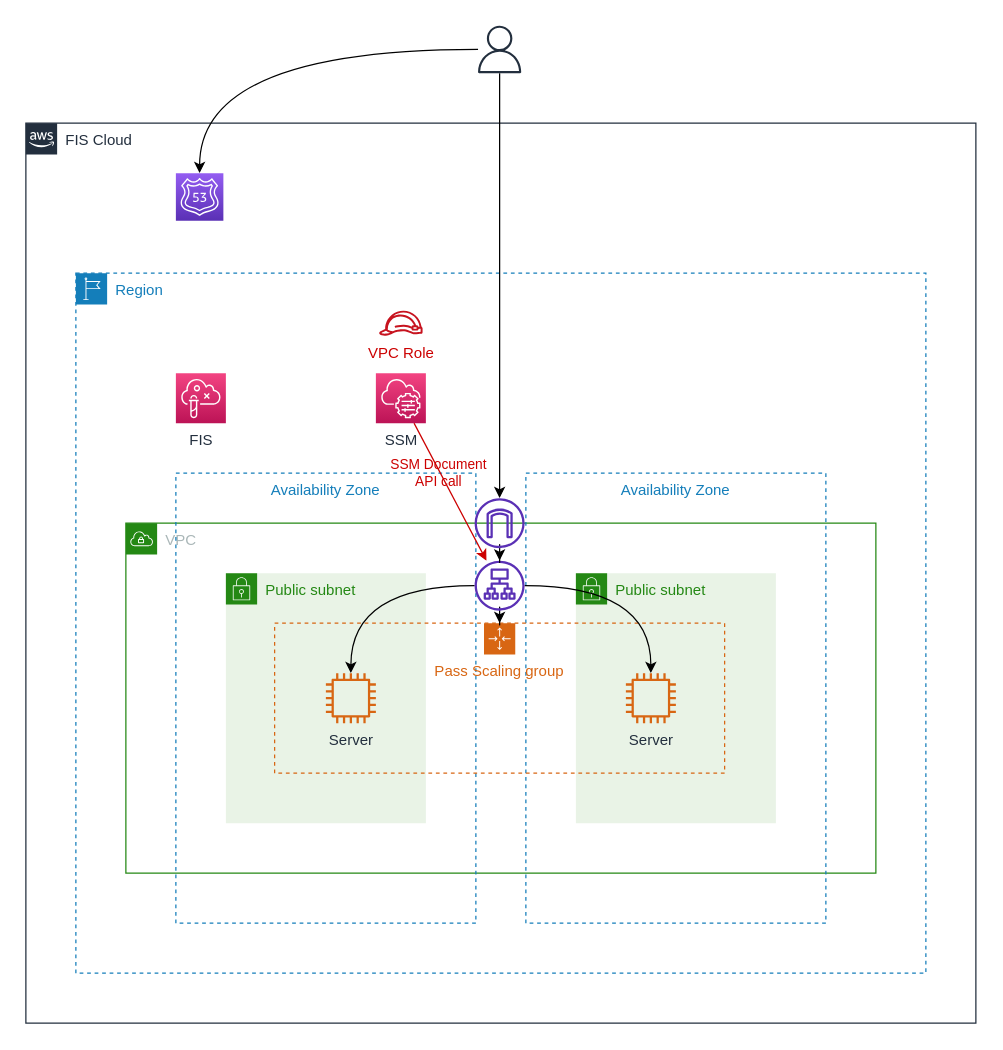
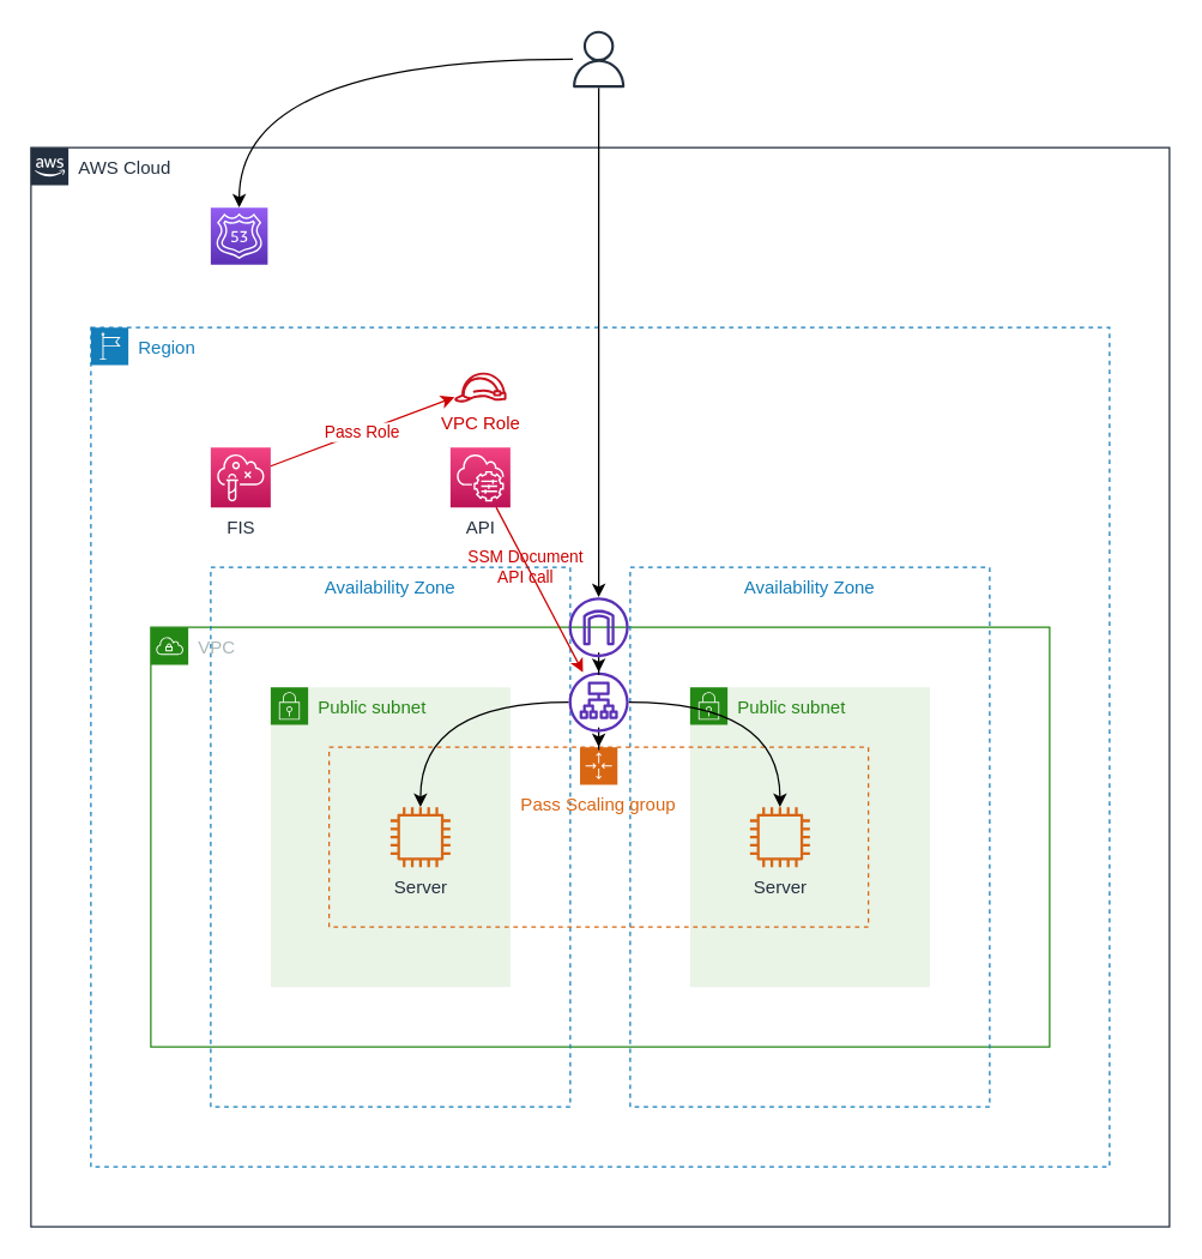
- <mxCell id="2" value="FIS Cloud" style="points=[[0,0],[0.25,0],[0.5,0],[0.75,0],[1,0],[1,0.25],[1,0.5],[1,0.75],[1,1],[0.75,1],[0.5,1],[0.25,1],[0,1],[0,0.75],[0,0.5],[0,0.25]];outlineConnect=0;gradientColor=none;html=1;whiteSpace=wrap;fontSize=12;fontStyle=0;shape=mxgraph.aws4.group;grIcon=mxgraph.aws4.group_aws_cloud_alt;strokeColor=#232F3E;fillColor=none;verticalAlign=top;align=left;spacingLeft=30;fontColor=#232F3E;dashed=0;" parent="1" vertex="1"><mxGeometry x="20" y="98" width="760" height="720" as="geometry" /></mxCell>
+ <mxCell id="2" value="AWS Cloud" style="points=[[0,0],[0.25,0],[0.5,0],[0.75,0],[1,0],[1,0.25],[1,0.5],[1,0.75],[1,1],[0.75,1],[0.5,1],[0.25,1],[0,1],[0,0.75],[0,0.5],[0,0.25]];outlineConnect=0;gradientColor=none;html=1;whiteSpace=wrap;fontSize=12;fontStyle=0;shape=mxgraph.aws4.group;grIcon=mxgraph.aws4.group_aws_cloud_alt;strokeColor=#232F3E;fillColor=none;verticalAlign=top;align=left;spacingLeft=30;fontColor=#232F3E;dashed=0;" parent="1" vertex="1"><mxGeometry x="20" y="98" width="760" height="720" as="geometry" /></mxCell>
+ <mxCell id="22" value="Pass Role" style="rounded=0;orthogonalLoop=1;jettySize=auto;html=1;strokeColor=#CC0000;fontColor=#CC0000;" edge="1" parent="1" source="23" target="26"><mxGeometry relative="1" as="geometry" /></mxCell>
- <mxCell id="25" value="SSM" style="points=[[0,0,0],[0.25,0,0],[0.5,0,0],[0.75,0,0],[1,0,0],[0,1,0],[0.25,1,0],[0.5,1,0],[0.75,1,0],[1,1,0],[0,0.25,0],[0,0.5,0],[0,0.75,0],[1,0.25,0],[1,0.5,0],[1,0.75,0]];points=[[0,0,0],[0.25,0,0],[0.5,0,0],[0.75,0,0],[1,0,0],[0,1,0],[0.25,1,0],[0.5,1,0],[0.75,1,0],[1,1,0],[0,0.25,0],[0,0.5,0],[0,0.75,0],[1,0.25,0],[1,0.5,0],[1,0.75,0]];outlineConnect=0;fontColor=#232F3E;gradientColor=#F34482;gradientDirection=north;fillColor=#BC1356;strokeColor=#ffffff;dashed=0;verticalLabelPosition=bottom;verticalAlign=top;align=center;html=1;fontSize=12;fontStyle=0;aspect=fixed;shape=mxgraph.aws4.resourceIcon;resIcon=mxgraph.aws4.systems_manager;" vertex="1" parent="1"><mxGeometry x="300" y="298" width="40" height="40" as="geometry" /></mxCell>
+ <mxCell id="25" value="API" style="points=[[0,0,0],[0.25,0,0],[0.5,0,0],[0.75,0,0],[1,0,0],[0,1,0],[0.25,1,0],[0.5,1,0],[0.75,1,0],[1,1,0],[0,0.25,0],[0,0.5,0],[0,0.75,0],[1,0.25,0],[1,0.5,0],[1,0.75,0]];points=[[0,0,0],[0.25,0,0],[0.5,0,0],[0.75,0,0],[1,0,0],[0,1,0],[0.25,1,0],[0.5,1,0],[0.75,1,0],[1,1,0],[0,0.25,0],[0,0.5,0],[0,0.75,0],[1,0.25,0],[1,0.5,0],[1,0.75,0]];outlineConnect=0;fontColor=#232F3E;gradientColor=#F34482;gradientDirection=north;fillColor=#BC1356;strokeColor=#ffffff;dashed=0;verticalLabelPosition=bottom;verticalAlign=top;align=center;html=1;fontSize=12;fontStyle=0;aspect=fixed;shape=mxgraph.aws4.resourceIcon;resIcon=mxgraph.aws4.systems_manager;" vertex="1" parent="1"><mxGeometry x="300" y="298" width="40" height="40" as="geometry" /></mxCell>
